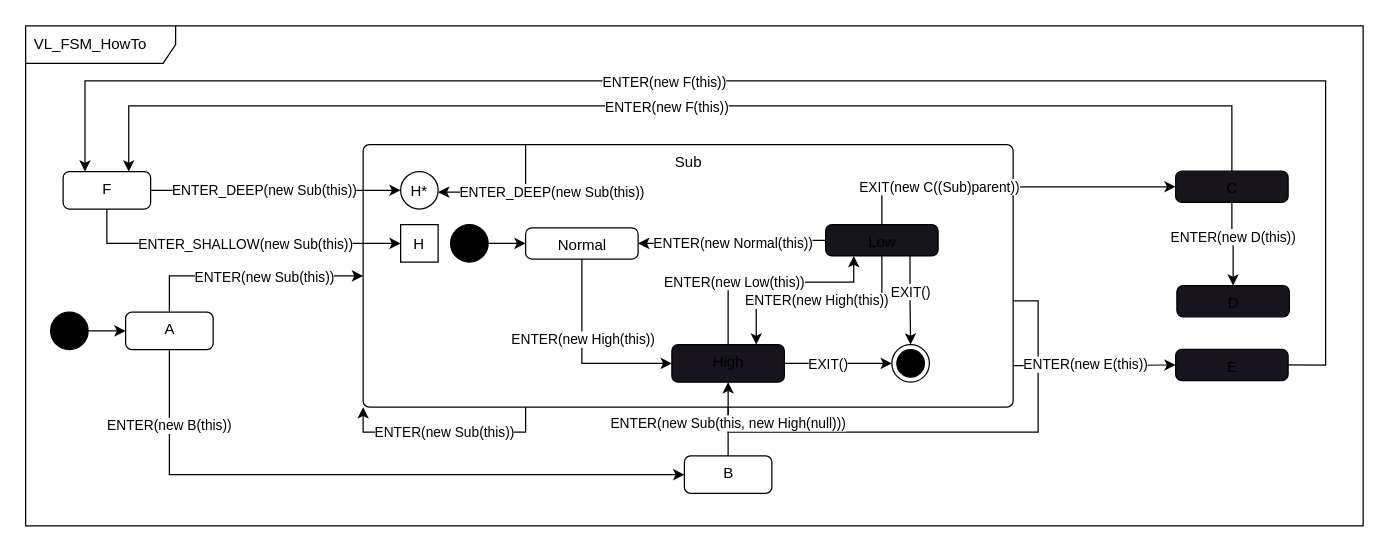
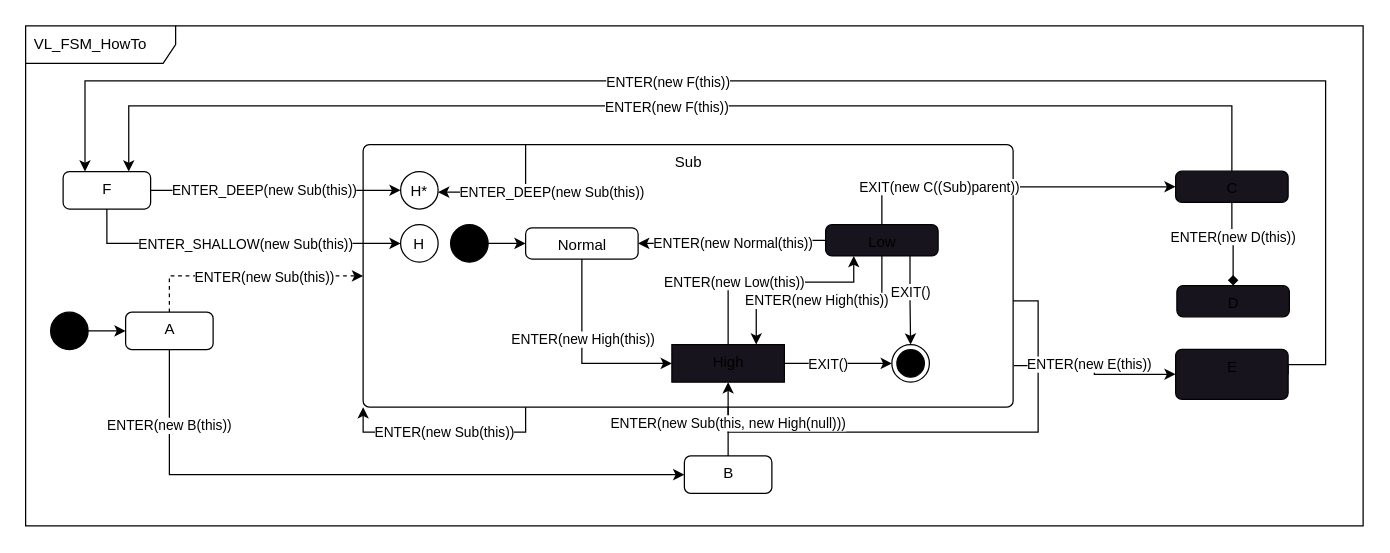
- <mxCell id="48" value="H" style="rounded=0;" vertex="1" parent="23"><mxGeometry x="30" y="64" width="30" height="30" as="geometry" /></mxCell>
+ <mxCell id="48" value="H" style="ellipse;" vertex="1" parent="23"><mxGeometry x="30" y="64" width="30" height="30" as="geometry" /></mxCell>
- <mxCell id="13" style="edgeStyle=orthogonalEdgeStyle;rounded=0;orthogonalLoop=1;jettySize=auto;html=1;entryX=0.5;entryY=0;entryDx=0;entryDy=0;exitX=0.5;exitY=1;exitDx=0;exitDy=0;" edge="1" parent="1" source="17" target="21"><mxGeometry relative="1" as="geometry" /></mxCell>
+ <mxCell id="13" style="edgeStyle=orthogonalEdgeStyle;rounded=0;orthogonalLoop=1;jettySize=auto;html=1;entryX=0.5;entryY=0;entryDx=0;entryDy=0;exitX=0.5;exitY=1;exitDx=0;exitDy=0;endArrow=diamond;" edge="1" parent="1" source="17" target="21"><mxGeometry relative="1" as="geometry" /></mxCell>
- <mxCell id="5" style="edgeStyle=orthogonalEdgeStyle;rounded=0;orthogonalLoop=1;jettySize=auto;html=1;entryX=0;entryY=0.5;entryDx=0;entryDy=0;exitX=0.5;exitY=0;exitDx=0;exitDy=0;" edge="1" parent="1" source="9" target="24"><mxGeometry relative="1" as="geometry" /></mxCell>
+ <mxCell id="5" style="edgeStyle=orthogonalEdgeStyle;rounded=0;orthogonalLoop=1;jettySize=auto;html=1;entryX=0;entryY=0.5;entryDx=0;entryDy=0;exitX=0.5;exitY=0;exitDx=0;exitDy=0;dashed=1;" edge="1" parent="1" source="9" target="24"><mxGeometry relative="1" as="geometry" /></mxCell>
- <mxCell id="39" value="High" style="html=1;align=center;verticalAlign=top;rounded=1;absoluteArcSize=1;arcSize=10;dashed=0;fillColor=rgb(24, 20, 29);" vertex="1" parent="23"><mxGeometry x="247" y="160" width="90" height="30" as="geometry" /></mxCell>
+ <mxCell id="39" value="High" style="html=1;align=center;verticalAlign=top;absoluteArcSize=1;arcSize=10;dashed=0;fillColor=rgb(24, 20, 29);rounded=0;" vertex="1" parent="23"><mxGeometry x="247" y="160" width="90" height="30" as="geometry" /></mxCell>
- <mxCell id="20" value="E" style="html=1;align=center;verticalAlign=top;rounded=1;absoluteArcSize=1;arcSize=10;dashed=0;fillColor=rgb(24, 20, 29);" vertex="1" parent="1"><mxGeometry x="940" y="278.75" width="90" height="25" as="geometry" /></mxCell>
+ <mxCell id="20" value="E" style="html=1;align=center;verticalAlign=top;rounded=1;absoluteArcSize=1;arcSize=10;dashed=0;fillColor=rgb(24, 20, 29);" vertex="1" parent="1"><mxGeometry x="940" y="278.75" width="90" height="40" as="geometry" /></mxCell>
